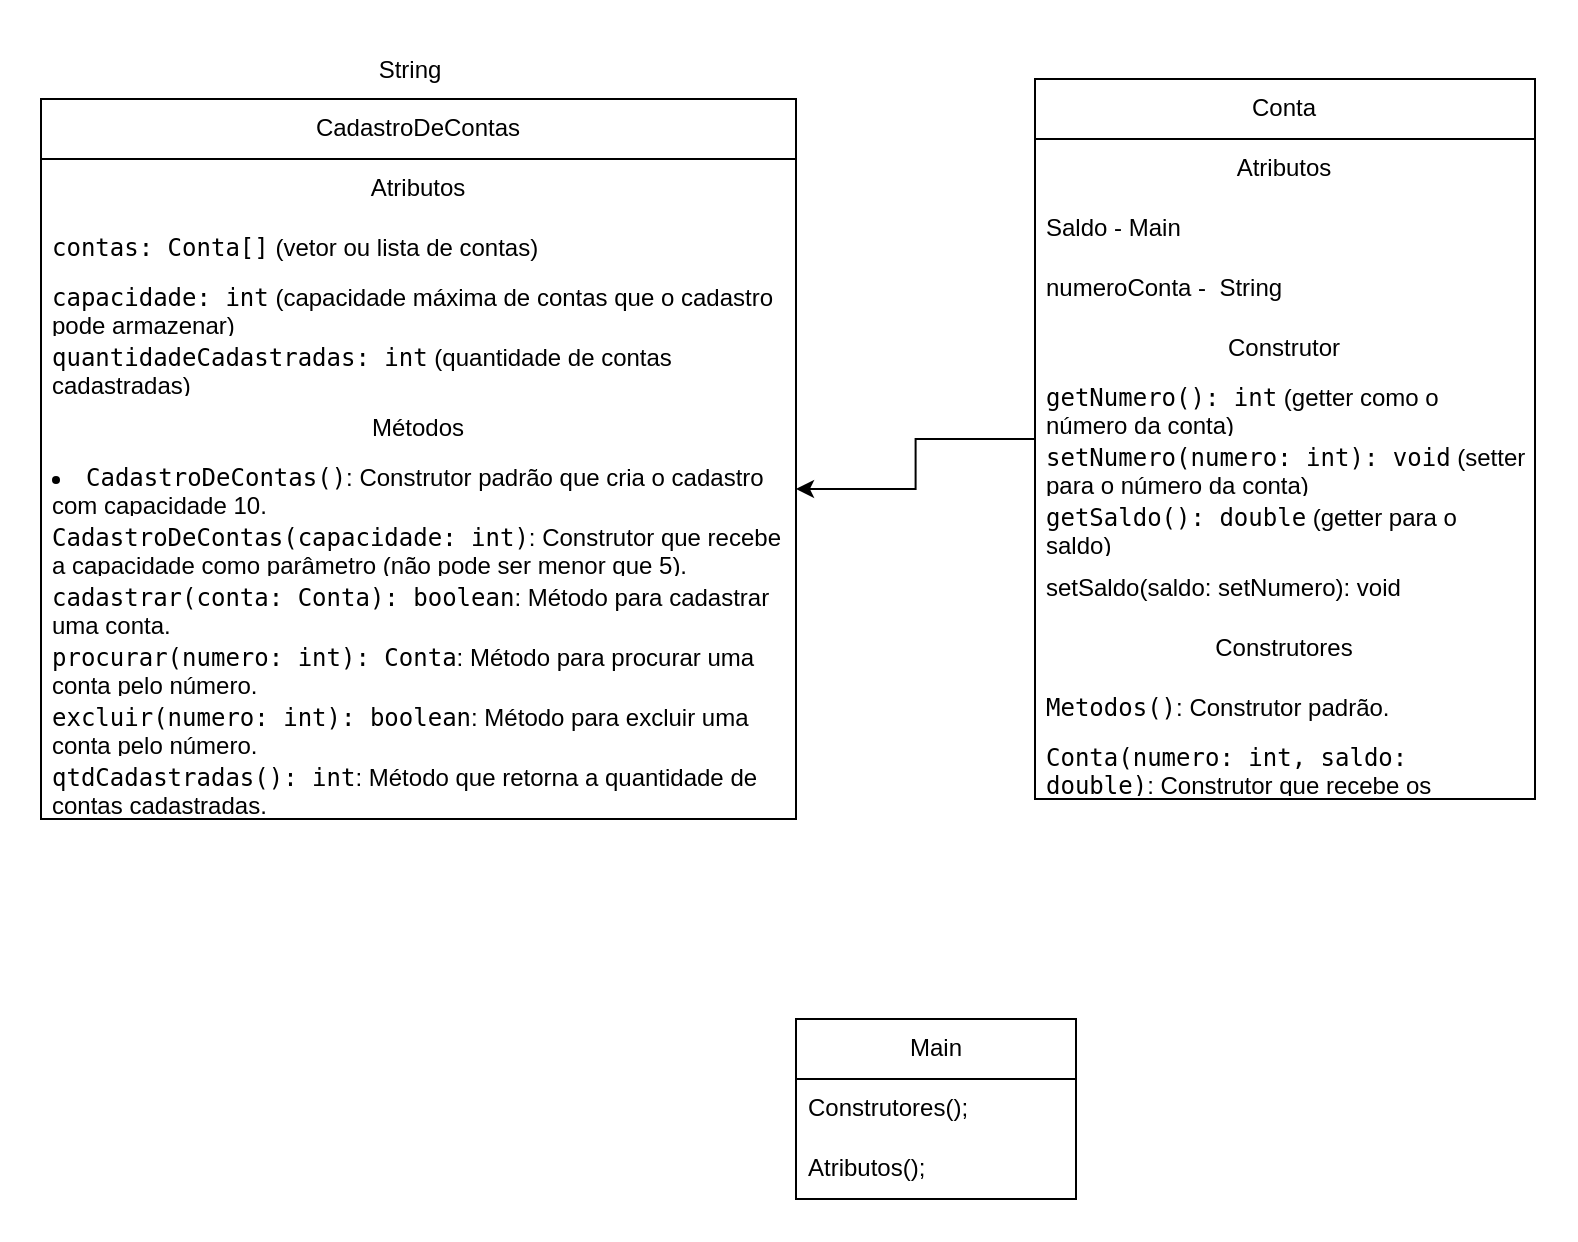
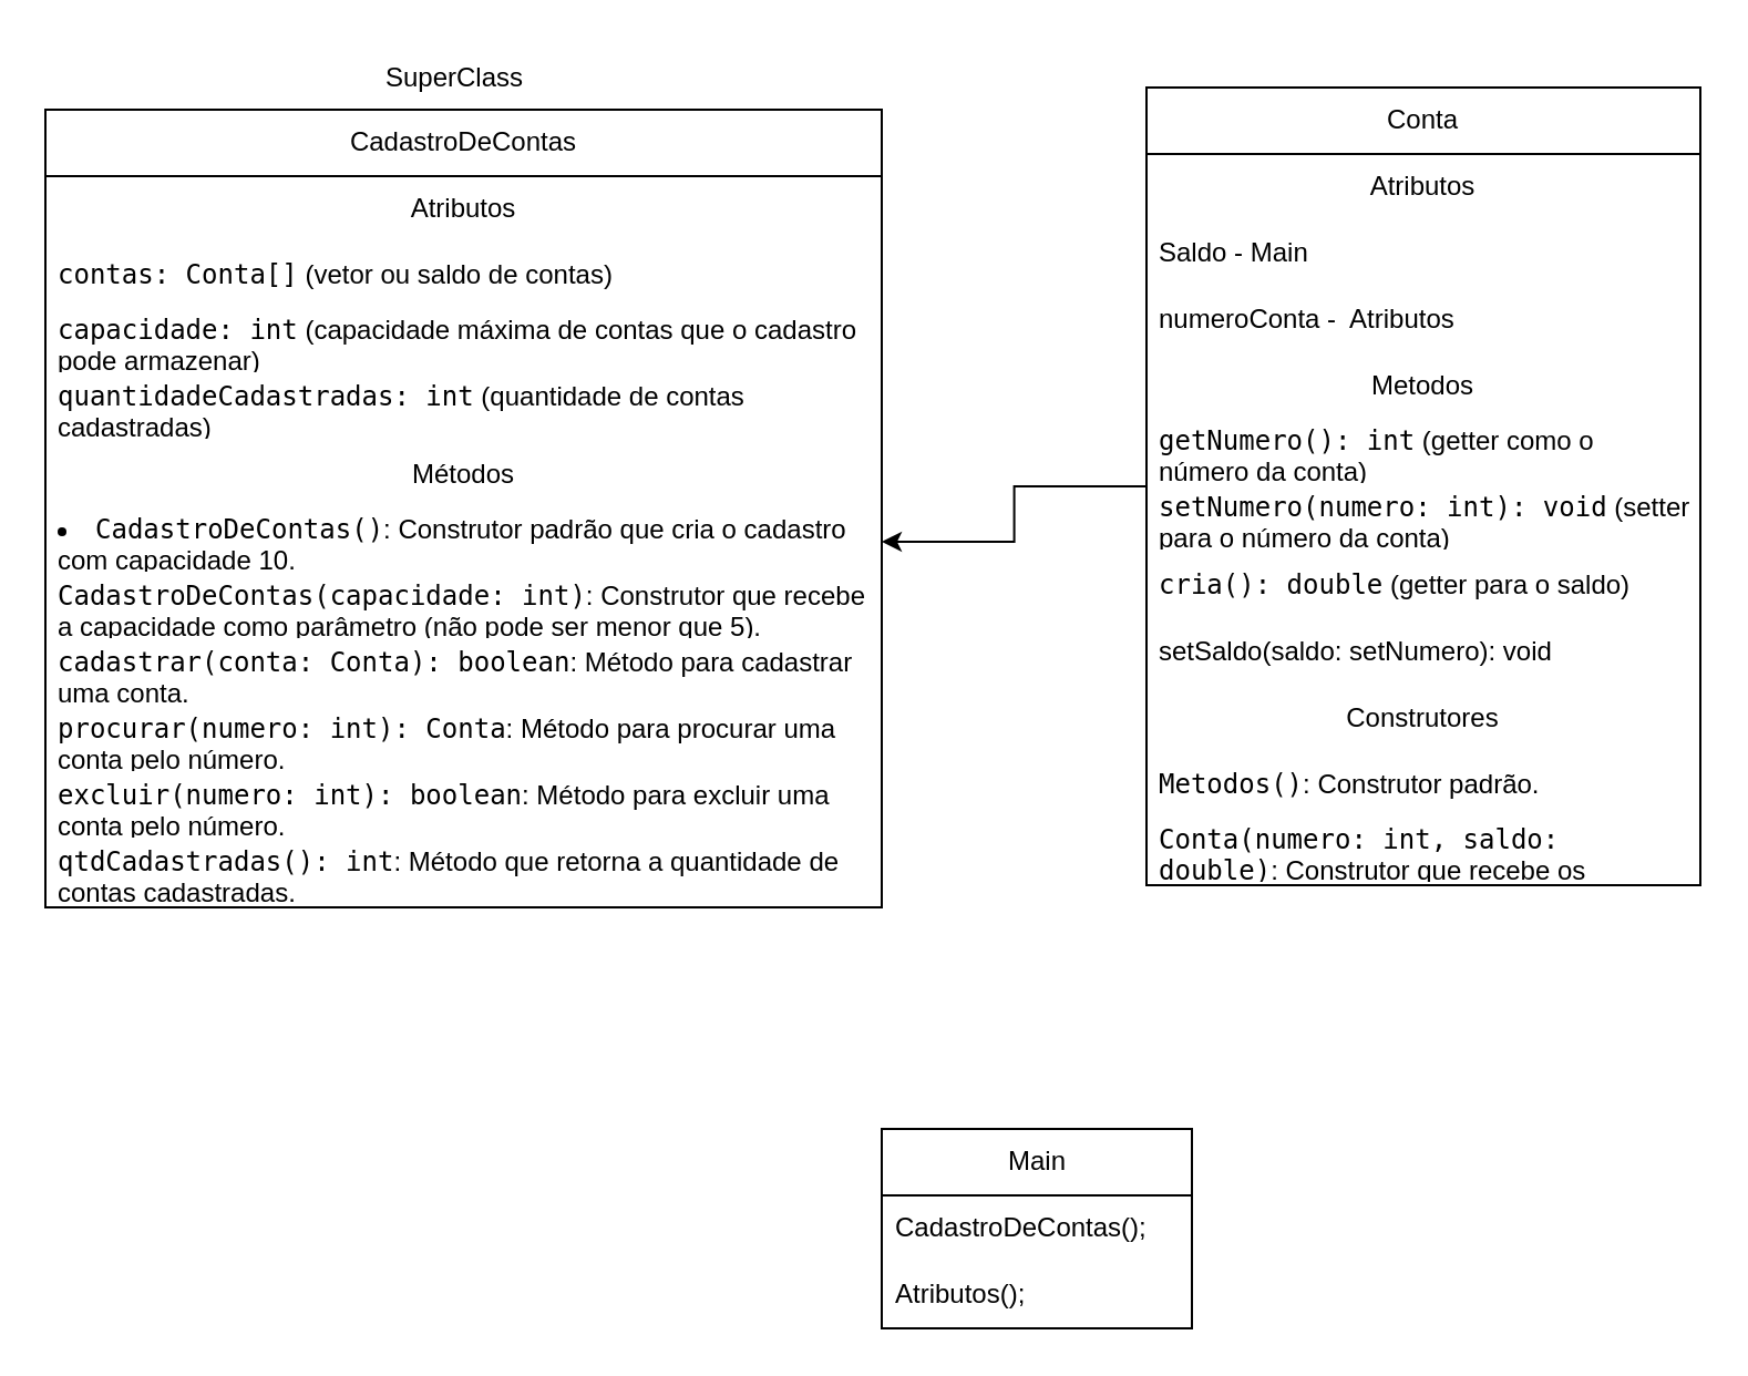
- <mxCell id="15" value="String" style="text;html=1;align=center;verticalAlign=middle;whiteSpace=wrap;rounded=0;" parent="1" vertex="1"><mxGeometry x="175" y="20" width="60" height="30" as="geometry" /></mxCell>
+ <mxCell id="15" value="SuperClass" style="text;html=1;align=center;verticalAlign=middle;whiteSpace=wrap;rounded=0;" parent="1" vertex="1"><mxGeometry x="175" y="20" width="60" height="30" as="geometry" /></mxCell>
- <mxCell id="18" value="&lt;code data-end=&quot;1564&quot; data-start=&quot;1547&quot;&gt;contas: Conta[]&lt;/code&gt; (vetor ou lista de contas)" style="text;strokeColor=none;fillColor=none;align=left;verticalAlign=middle;spacingLeft=4;spacingRight=4;overflow=hidden;points=[[0,0.5],[1,0.5]];portConstraint=eastwest;rotatable=0;whiteSpace=wrap;html=1;" vertex="1" parent="16"><mxGeometry y="60" width="377.5" height="30" as="geometry" /></mxCell>
+ <mxCell id="18" value="&lt;code data-end=&quot;1564&quot; data-start=&quot;1547&quot;&gt;contas: Conta[]&lt;/code&gt; (vetor ou saldo de contas)" style="text;strokeColor=none;fillColor=none;align=left;verticalAlign=middle;spacingLeft=4;spacingRight=4;overflow=hidden;points=[[0,0.5],[1,0.5]];portConstraint=eastwest;rotatable=0;whiteSpace=wrap;html=1;" vertex="1" parent="16"><mxGeometry y="60" width="377.5" height="30" as="geometry" /></mxCell>
- <mxCell id="6" value="numeroConta -&amp;nbsp; String" style="text;strokeColor=none;fillColor=none;align=left;verticalAlign=middle;spacingLeft=4;spacingRight=4;overflow=hidden;points=[[0,0.5],[1,0.5]];portConstraint=eastwest;rotatable=0;whiteSpace=wrap;html=1;" parent="3" vertex="1"><mxGeometry y="90" width="250" height="30" as="geometry" /></mxCell>
+ <mxCell id="6" value="numeroConta -&amp;nbsp; Atributos" style="text;strokeColor=none;fillColor=none;align=left;verticalAlign=middle;spacingLeft=4;spacingRight=4;overflow=hidden;points=[[0,0.5],[1,0.5]];portConstraint=eastwest;rotatable=0;whiteSpace=wrap;html=1;" parent="3" vertex="1"><mxGeometry y="90" width="250" height="30" as="geometry" /></mxCell>
- <mxCell id="7" value="Construtor" style="text;html=1;align=center;verticalAlign=middle;whiteSpace=wrap;rounded=0;" parent="3" vertex="1"><mxGeometry y="120" width="250" height="30" as="geometry" /></mxCell>
+ <mxCell id="7" value="Metodos" style="text;html=1;align=center;verticalAlign=middle;whiteSpace=wrap;rounded=0;" parent="3" vertex="1"><mxGeometry y="120" width="250" height="30" as="geometry" /></mxCell>
- <mxCell id="10" value="&lt;code data-end=&quot;1239&quot; data-start=&quot;1219&quot;&gt;getSaldo(): double&lt;/code&gt; (getter para o saldo)" style="text;strokeColor=none;fillColor=none;align=left;verticalAlign=middle;spacingLeft=4;spacingRight=4;overflow=hidden;points=[[0,0.5],[1,0.5]];portConstraint=eastwest;rotatable=0;whiteSpace=wrap;html=1;" vertex="1" parent="3"><mxGeometry y="210" width="250" height="30" as="geometry" /></mxCell>
+ <mxCell id="10" value="&lt;code data-end=&quot;1239&quot; data-start=&quot;1219&quot;&gt;cria(): double&lt;/code&gt; (getter para o saldo)" style="text;strokeColor=none;fillColor=none;align=left;verticalAlign=middle;spacingLeft=4;spacingRight=4;overflow=hidden;points=[[0,0.5],[1,0.5]];portConstraint=eastwest;rotatable=0;whiteSpace=wrap;html=1;" vertex="1" parent="3"><mxGeometry y="210" width="250" height="30" as="geometry" /></mxCell>
- <mxCell id="29" value="Construtores();" style="text;strokeColor=none;fillColor=none;align=left;verticalAlign=middle;spacingLeft=4;spacingRight=4;overflow=hidden;points=[[0,0.5],[1,0.5]];portConstraint=eastwest;rotatable=0;whiteSpace=wrap;html=1;" vertex="1" parent="28"><mxGeometry y="30" width="140" height="30" as="geometry" /></mxCell>
+ <mxCell id="29" value="CadastroDeContas();" style="text;strokeColor=none;fillColor=none;align=left;verticalAlign=middle;spacingLeft=4;spacingRight=4;overflow=hidden;points=[[0,0.5],[1,0.5]];portConstraint=eastwest;rotatable=0;whiteSpace=wrap;html=1;" vertex="1" parent="28"><mxGeometry y="30" width="140" height="30" as="geometry" /></mxCell>
